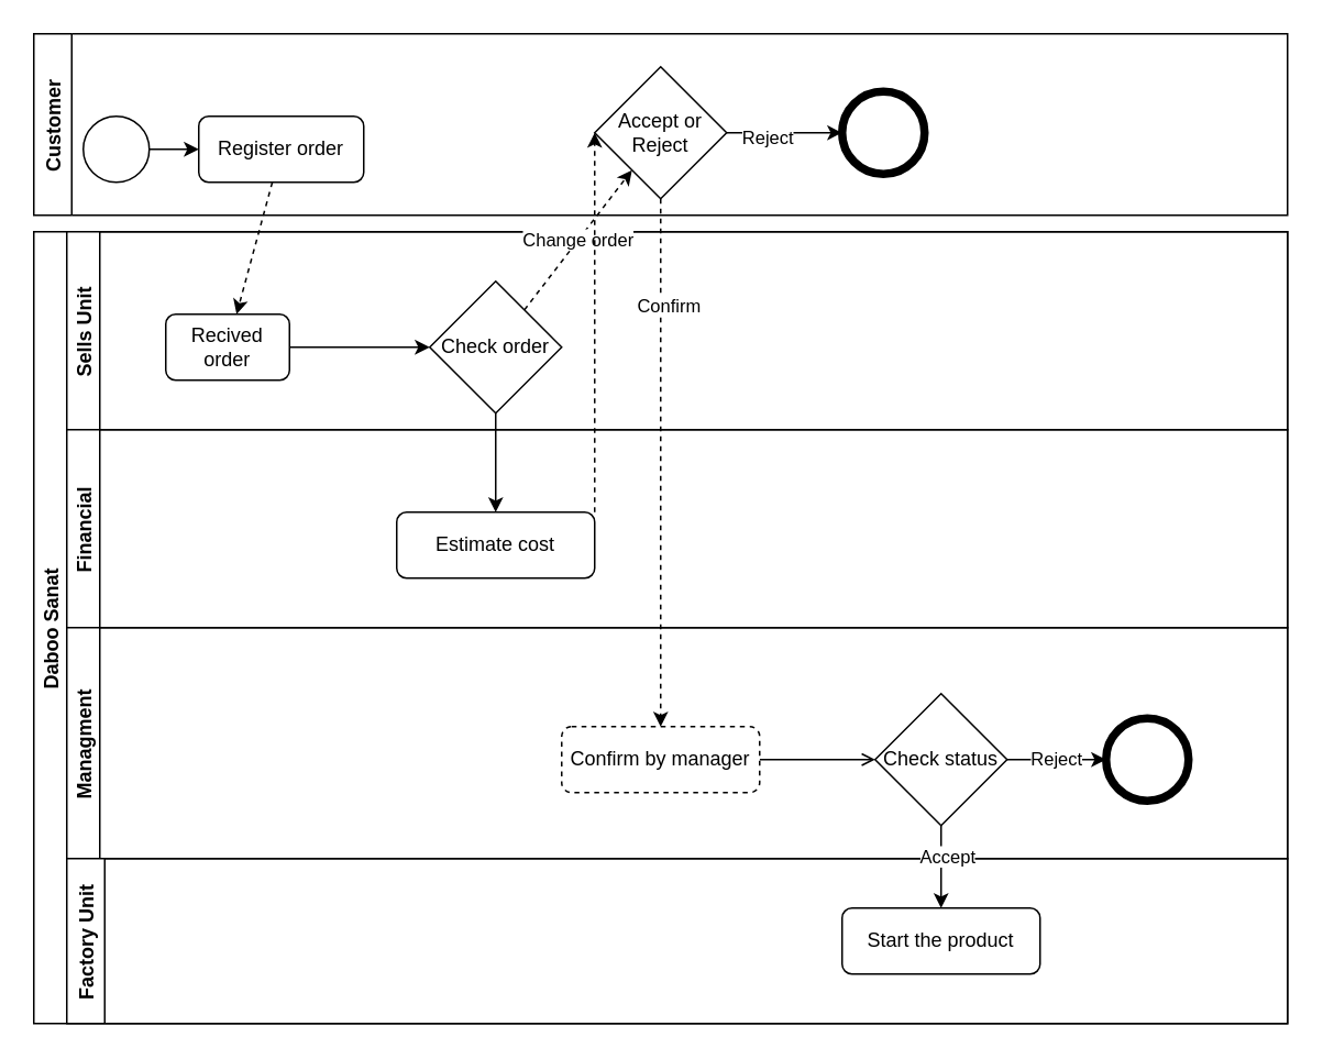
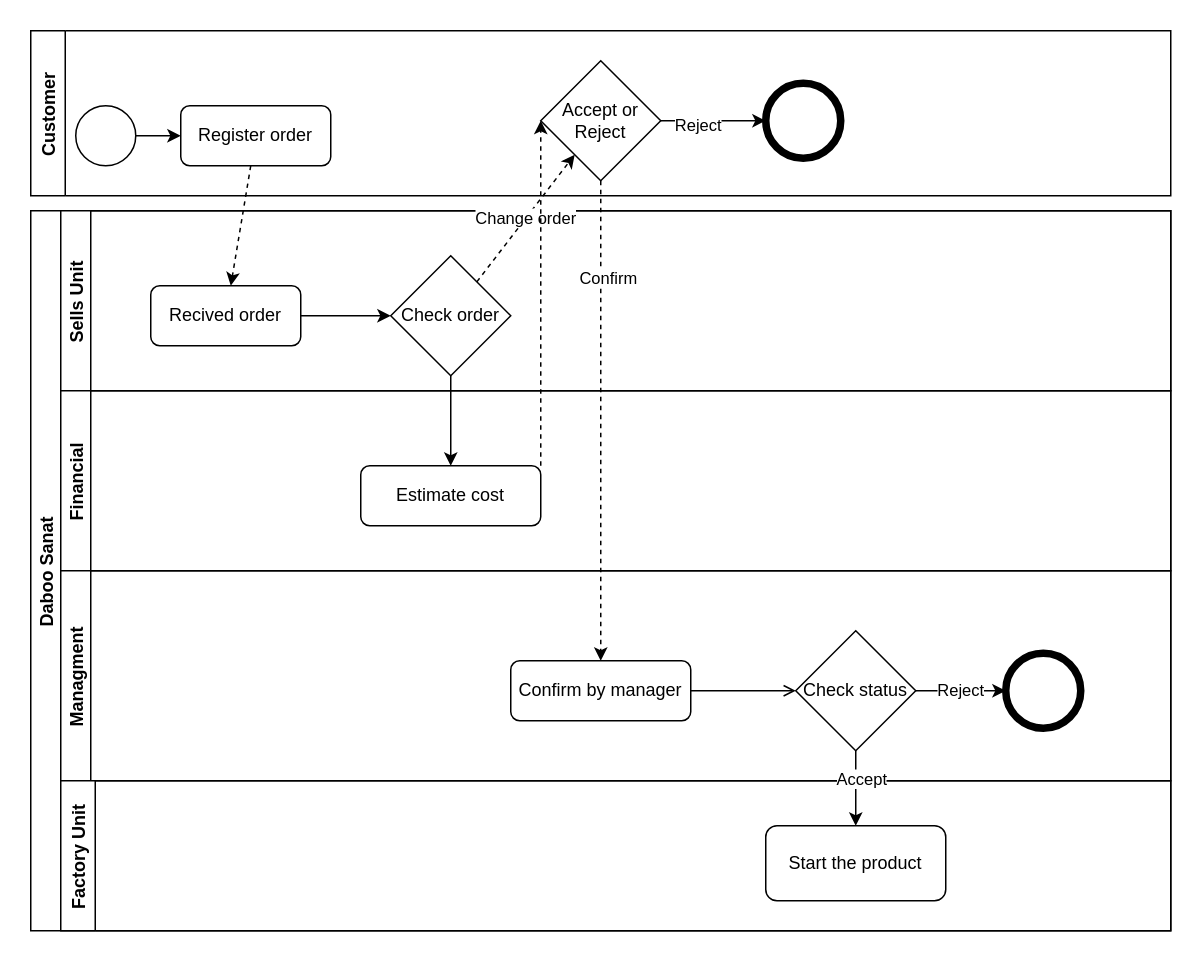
- <mxCell id="13" value="Recived order" style="rounded=1;whiteSpace=wrap;html=1;" parent="11" vertex="1"><mxGeometry x="60" y="50" width="75" height="40" as="geometry" /></mxCell>
+ <mxCell id="13" value="Recived order" style="rounded=1;whiteSpace=wrap;html=1;" parent="11" vertex="1"><mxGeometry x="60" y="50" width="100" height="40" as="geometry" /></mxCell>
- <mxCell id="21" value="Confirm by manager" style="rounded=1;whiteSpace=wrap;html=1;strokeWidth=1;dashed=1;" parent="19" vertex="1"><mxGeometry x="300" y="60" width="120" height="40" as="geometry" /></mxCell>
+ <mxCell id="21" value="Confirm by manager" style="rounded=1;whiteSpace=wrap;html=1;strokeWidth=1;" parent="19" vertex="1"><mxGeometry x="300" y="60" width="120" height="40" as="geometry" /></mxCell>
- <mxCell id="27" value="Start the product" style="rounded=1;whiteSpace=wrap;html=1;strokeWidth=1;" parent="26" vertex="1"><mxGeometry x="470" y="30" width="120" height="40" as="geometry" /></mxCell>
+ <mxCell id="27" value="Start the product" style="rounded=1;whiteSpace=wrap;html=1;strokeWidth=1;" parent="26" vertex="1"><mxGeometry x="470" y="30" width="120" height="50" as="geometry" /></mxCell>
